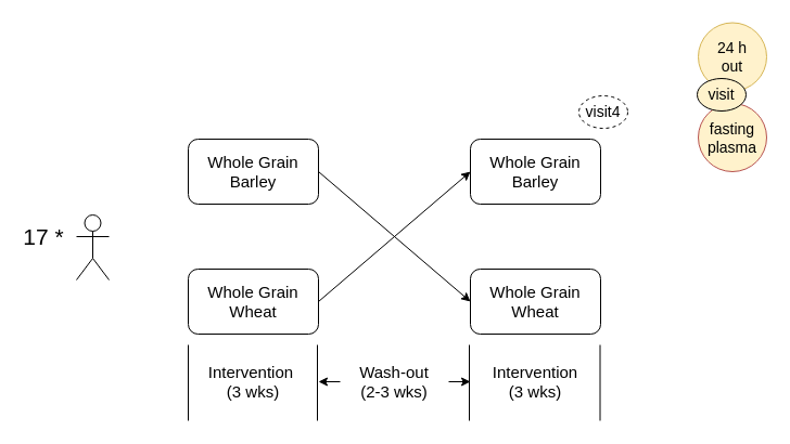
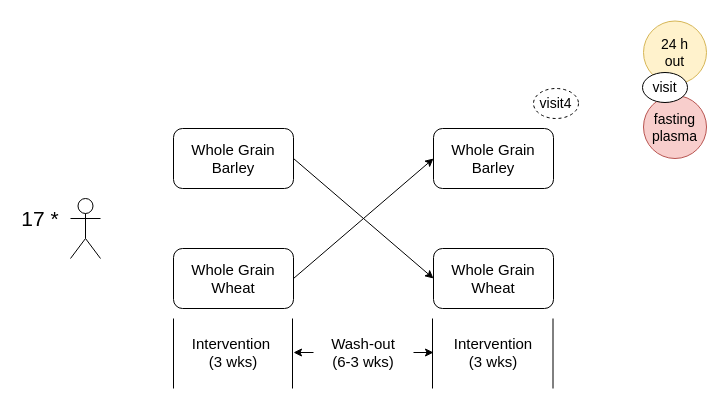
- <mxCell id="22" value="visit" style="ellipse;whiteSpace=wrap;html=1;fontSize=14;fillColor=#fff2cc;" parent="1" vertex="1"><mxGeometry x="642" y="72" width="45" height="30" as="geometry" /></mxCell>
+ <mxCell id="22" value="visit" style="ellipse;whiteSpace=wrap;html=1;fontSize=14;" parent="1" vertex="1"><mxGeometry x="642" y="72" width="45" height="30" as="geometry" /></mxCell>
- <mxCell id="21" value="fasting&lt;br&gt;plasma&lt;br&gt;" style="ellipse;whiteSpace=wrap;html=1;aspect=fixed;fontSize=14;fillColor=#fff2cc;strokeColor=#b85450;" parent="1" vertex="1"><mxGeometry x="643" y="95" width="63" height="63" as="geometry" /></mxCell>
+ <mxCell id="21" value="fasting&lt;br&gt;plasma&lt;br&gt;" style="ellipse;whiteSpace=wrap;html=1;aspect=fixed;fontSize=14;fillColor=#f8cecc;strokeColor=#b85450;" parent="1" vertex="1"><mxGeometry x="643" y="95" width="63" height="63" as="geometry" /></mxCell>
- <mxCell id="9" value="&lt;font style=&quot;font-size: 15px;&quot;&gt;Wash-out&lt;br style=&quot;font-size: 15px;&quot;&gt;(2-3 wks)&lt;br style=&quot;font-size: 15px;&quot;&gt;&lt;/font&gt;" style="text;html=1;strokeColor=none;fillColor=none;align=center;verticalAlign=middle;whiteSpace=wrap;rounded=0;fontSize=15;" parent="1" vertex="1"><mxGeometry x="313" y="347" width="100" height="10" as="geometry" /></mxCell>
+ <mxCell id="9" value="&lt;font style=&quot;font-size: 15px;&quot;&gt;Wash-out&lt;br style=&quot;font-size: 15px;&quot;&gt;(6-3 wks)&lt;br style=&quot;font-size: 15px;&quot;&gt;&lt;/font&gt;" style="text;html=1;strokeColor=none;fillColor=none;align=center;verticalAlign=middle;whiteSpace=wrap;rounded=0;fontSize=15;" parent="1" vertex="1"><mxGeometry x="313" y="347" width="100" height="10" as="geometry" /></mxCell>
